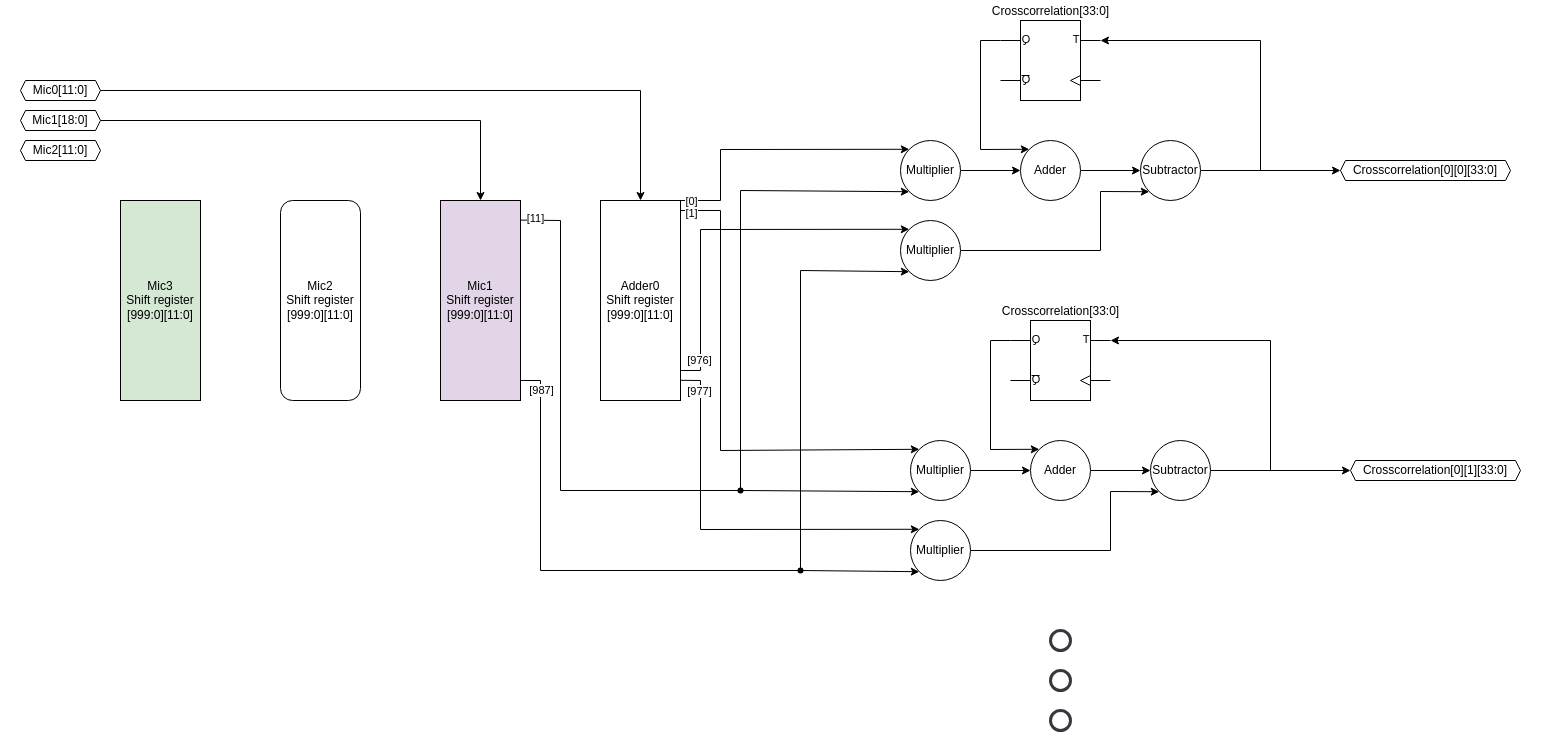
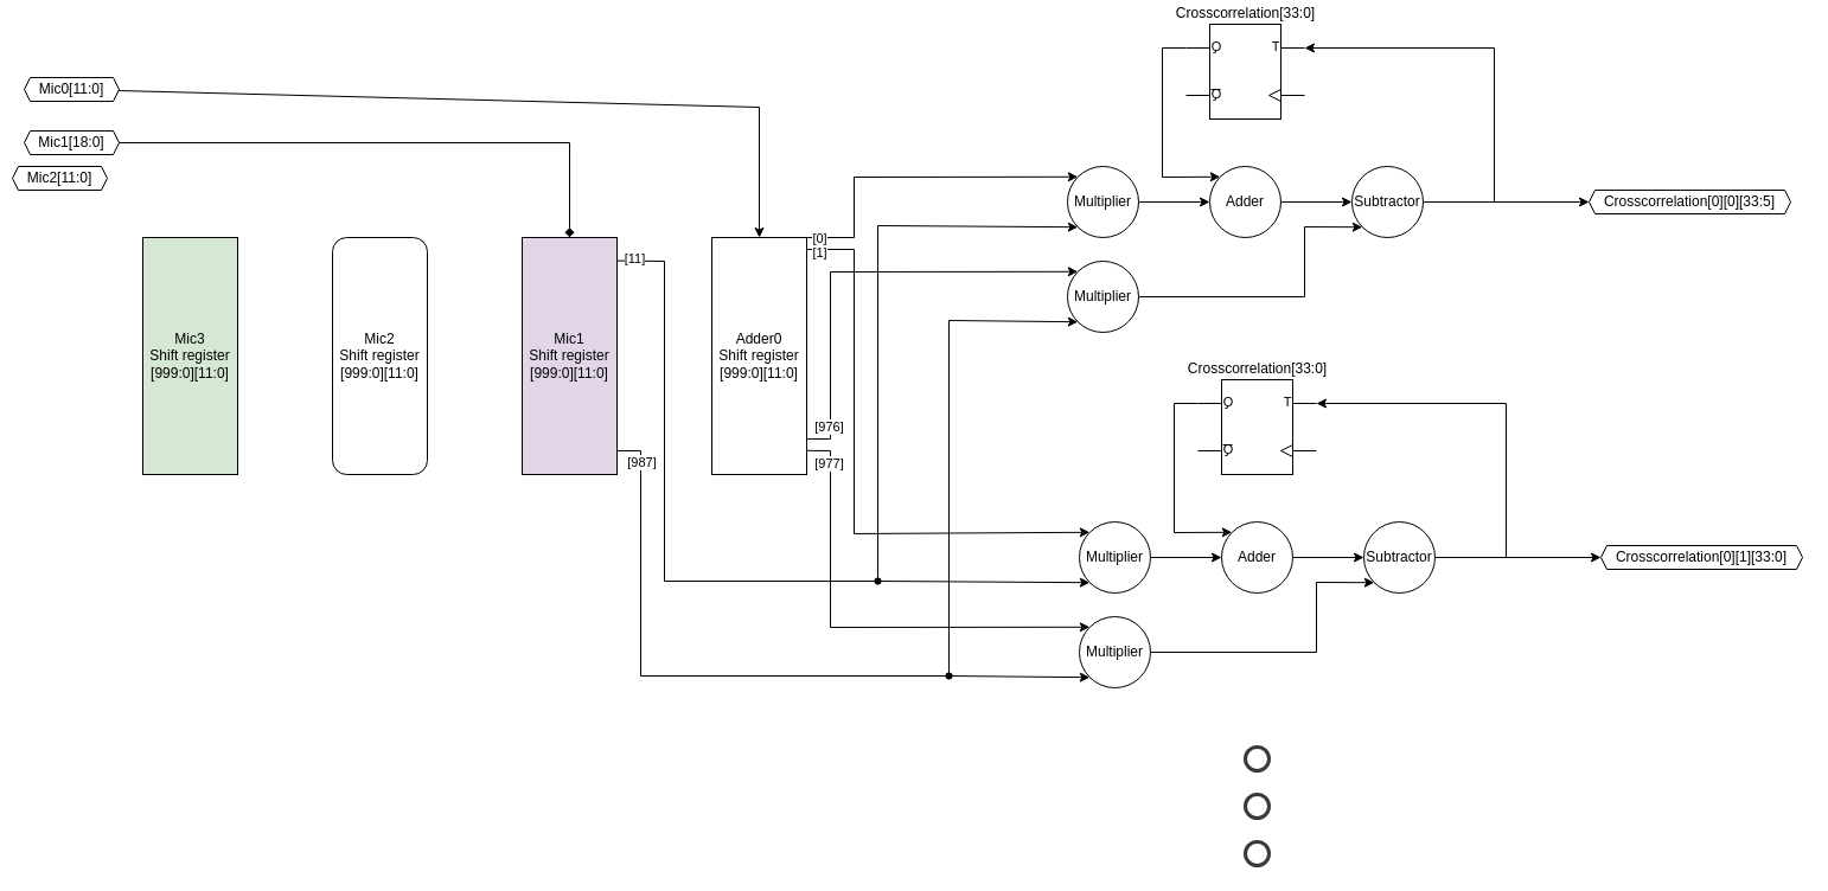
- <mxCell id="3" value="Mic0[11:0]" style="shape=hexagon;perimeter=hexagonPerimeter2;whiteSpace=wrap;html=1;fixedSize=1;fontSize=12;size=5;" vertex="1" parent="1"><mxGeometry x="20" y="80" width="80" height="20" as="geometry" /></mxCell>
+ <mxCell id="3" value="Mic0[11:0]" style="shape=hexagon;perimeter=hexagonPerimeter2;whiteSpace=wrap;html=1;fixedSize=1;fontSize=12;size=5;" vertex="1" parent="1"><mxGeometry x="20" y="65" width="80" height="20" as="geometry" /></mxCell>
- <mxCell id="6" value="Mic2[11:0]" style="shape=hexagon;perimeter=hexagonPerimeter2;whiteSpace=wrap;html=1;fixedSize=1;fontSize=12;size=5;" vertex="1" parent="1"><mxGeometry x="20" y="140" width="80" height="20" as="geometry" /></mxCell>
+ <mxCell id="6" value="Mic2[11:0]" style="shape=hexagon;perimeter=hexagonPerimeter2;whiteSpace=wrap;html=1;fixedSize=1;fontSize=12;size=5;" vertex="1" parent="1"><mxGeometry x="10" y="140" width="80" height="20" as="geometry" /></mxCell>
- <mxCell id="30" value="Crosscorrelation[0][0][33:0]" style="shape=hexagon;perimeter=hexagonPerimeter2;whiteSpace=wrap;html=1;fixedSize=1;fontSize=12;size=5;" vertex="1" parent="1"><mxGeometry x="1340" y="160" width="170" height="20" as="geometry" /></mxCell>
+ <mxCell id="30" value="Crosscorrelation[0][0][33:5]" style="shape=hexagon;perimeter=hexagonPerimeter2;whiteSpace=wrap;html=1;fixedSize=1;fontSize=12;size=5;" vertex="1" parent="1"><mxGeometry x="1340" y="160" width="170" height="20" as="geometry" /></mxCell>
- <mxCell id="4" style="edgeStyle=none;rounded=0;html=1;entryX=0.5;entryY=0;entryDx=0;entryDy=0;" edge="1" parent="1" source="5" target="9"><mxGeometry relative="1" as="geometry"><Array as="points"><mxPoint x="480" y="120" /></Array></mxGeometry></mxCell>
+ <mxCell id="4" style="edgeStyle=none;rounded=0;html=1;entryX=0.5;entryY=0;entryDx=0;entryDy=0;endArrow=diamond;" edge="1" parent="1" source="5" target="9"><mxGeometry relative="1" as="geometry"><Array as="points"><mxPoint x="480" y="120" /></Array></mxGeometry></mxCell>
